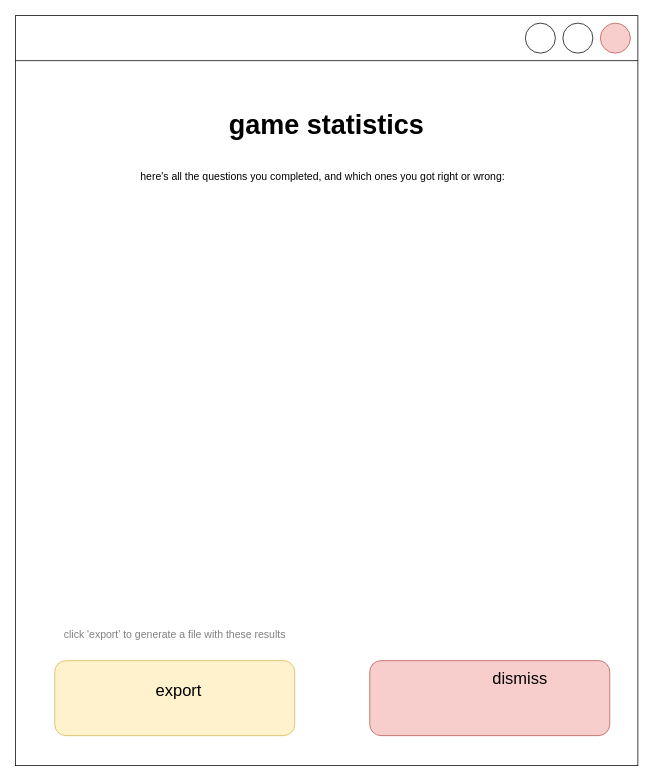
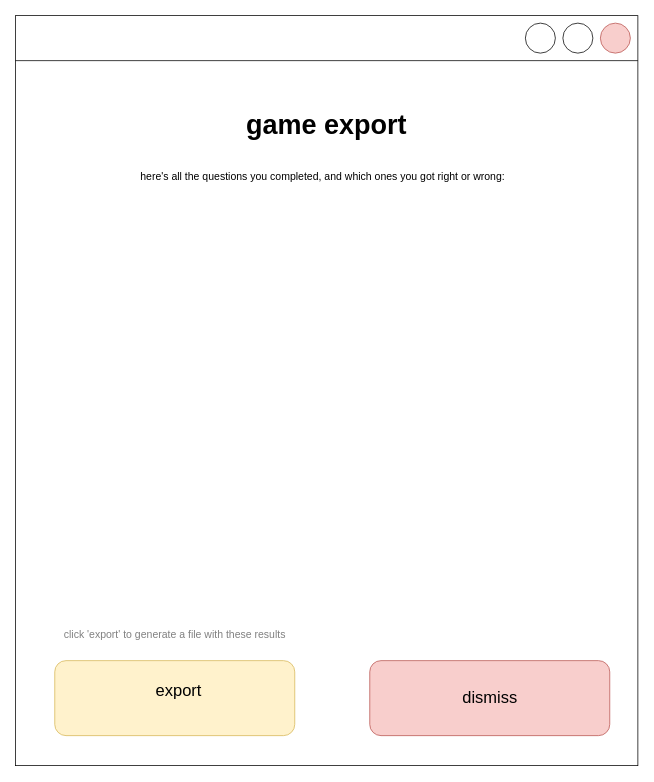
- <mxCell id="7" value="&lt;font size=&quot;1&quot; style=&quot;&quot;&gt;&lt;b style=&quot;font-size: 36px;&quot;&gt;game statistics&lt;/b&gt;&lt;/font&gt;" style="text;html=1;strokeColor=none;fillColor=none;align=center;verticalAlign=middle;whiteSpace=wrap;rounded=0;" vertex="1" parent="1"><mxGeometry x="180" y="100" width="510" height="130" as="geometry" /></mxCell>
+ <mxCell id="7" value="&lt;font size=&quot;1&quot; style=&quot;&quot;&gt;&lt;b style=&quot;font-size: 36px;&quot;&gt;game export&lt;/b&gt;&lt;/font&gt;" style="text;html=1;strokeColor=none;fillColor=none;align=center;verticalAlign=middle;whiteSpace=wrap;rounded=0;" vertex="1" parent="1"><mxGeometry x="180" y="100" width="510" height="130" as="geometry" /></mxCell>
- <mxCell id="10" value="&lt;font style=&quot;font-size: 22px;&quot;&gt;dismiss&lt;/font&gt;" style="text;html=1;strokeColor=none;fillColor=none;align=center;verticalAlign=middle;whiteSpace=wrap;rounded=0;" vertex="1" parent="1"><mxGeometry x="597.5" y="890" width="190" height="30" as="geometry" /></mxCell>
+ <mxCell id="10" value="&lt;font style=&quot;font-size: 22px;&quot;&gt;dismiss&lt;/font&gt;" style="text;html=1;strokeColor=none;fillColor=none;align=center;verticalAlign=middle;whiteSpace=wrap;rounded=0;" vertex="1" parent="1"><mxGeometry x="557.5" y="915" width="190" height="30" as="geometry" /></mxCell>
